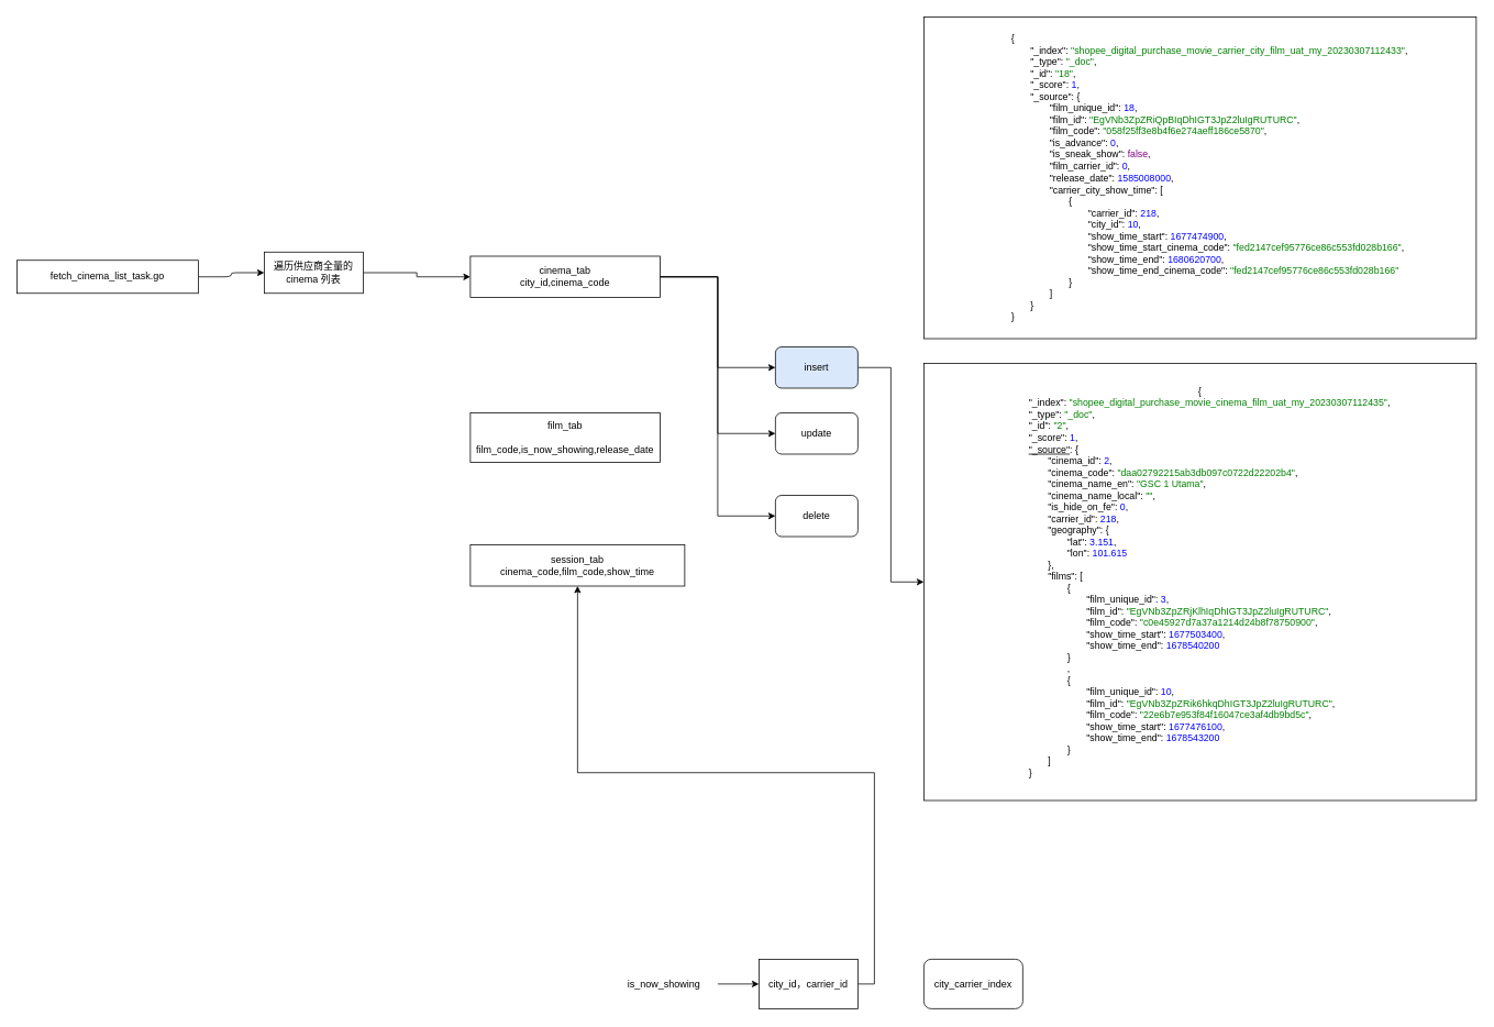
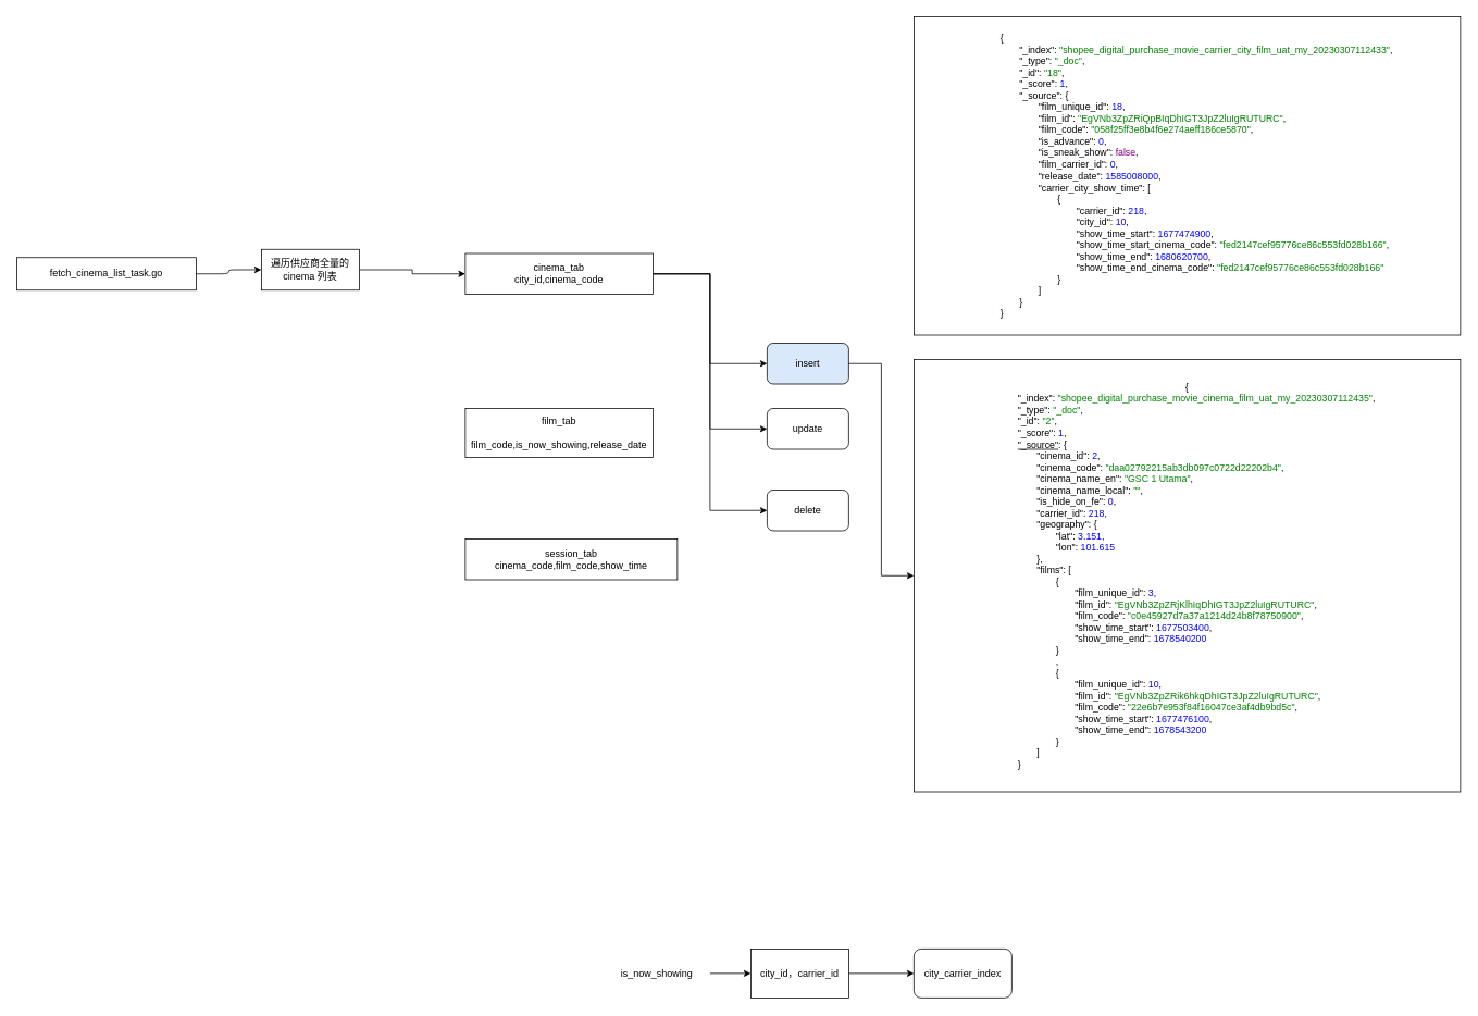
- <mxCell id="18" style="edgeStyle=orthogonalEdgeStyle;rounded=0;orthogonalLoop=1;jettySize=auto;html=1;exitX=1;exitY=0.5;exitDx=0;exitDy=0;" parent="1" source="19" target="11" edge="1"><mxGeometry relative="1" as="geometry" /></mxCell>
+ <mxCell id="18" style="edgeStyle=orthogonalEdgeStyle;rounded=0;orthogonalLoop=1;jettySize=auto;html=1;exitX=1;exitY=0.5;exitDx=0;exitDy=0;entryX=0;entryY=0.5;entryDx=0;entryDy=0;" parent="1" source="19" target="22" edge="1"><mxGeometry relative="1" as="geometry" /></mxCell>
